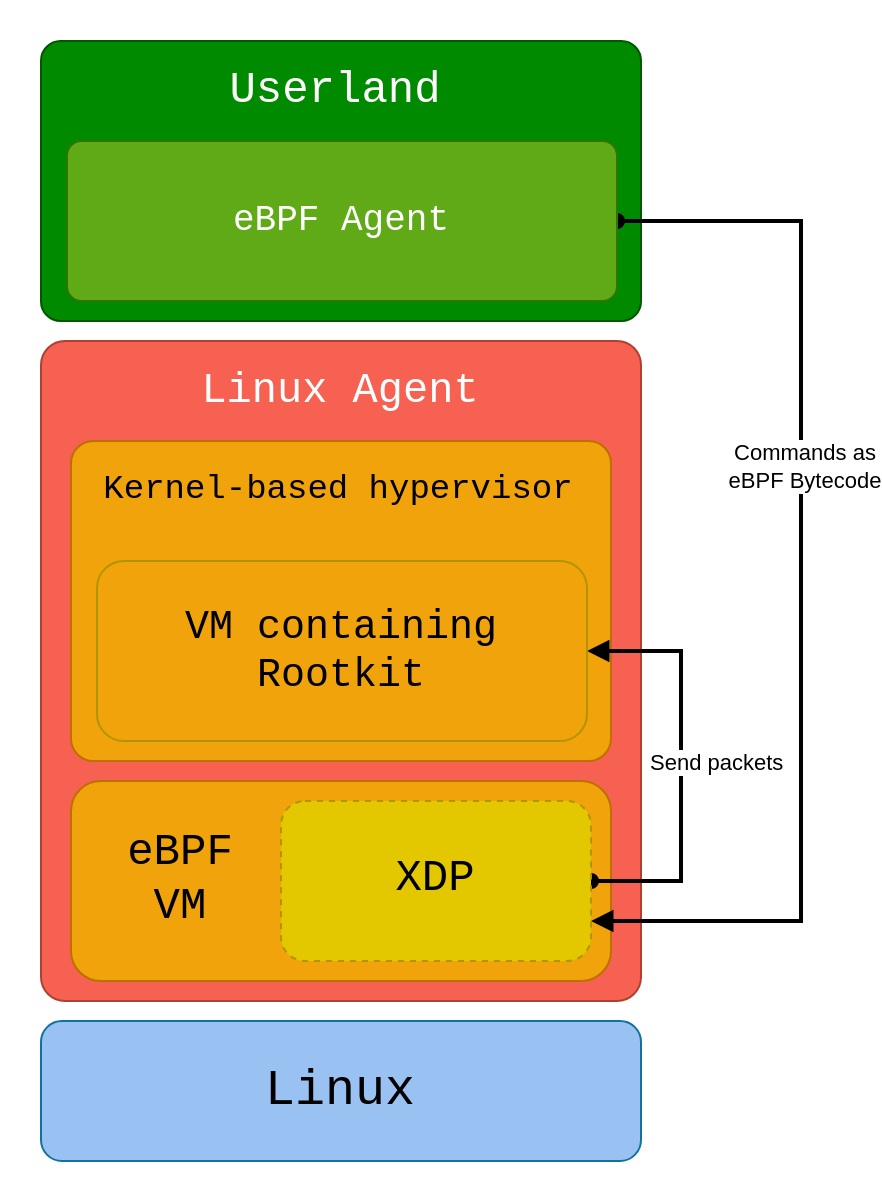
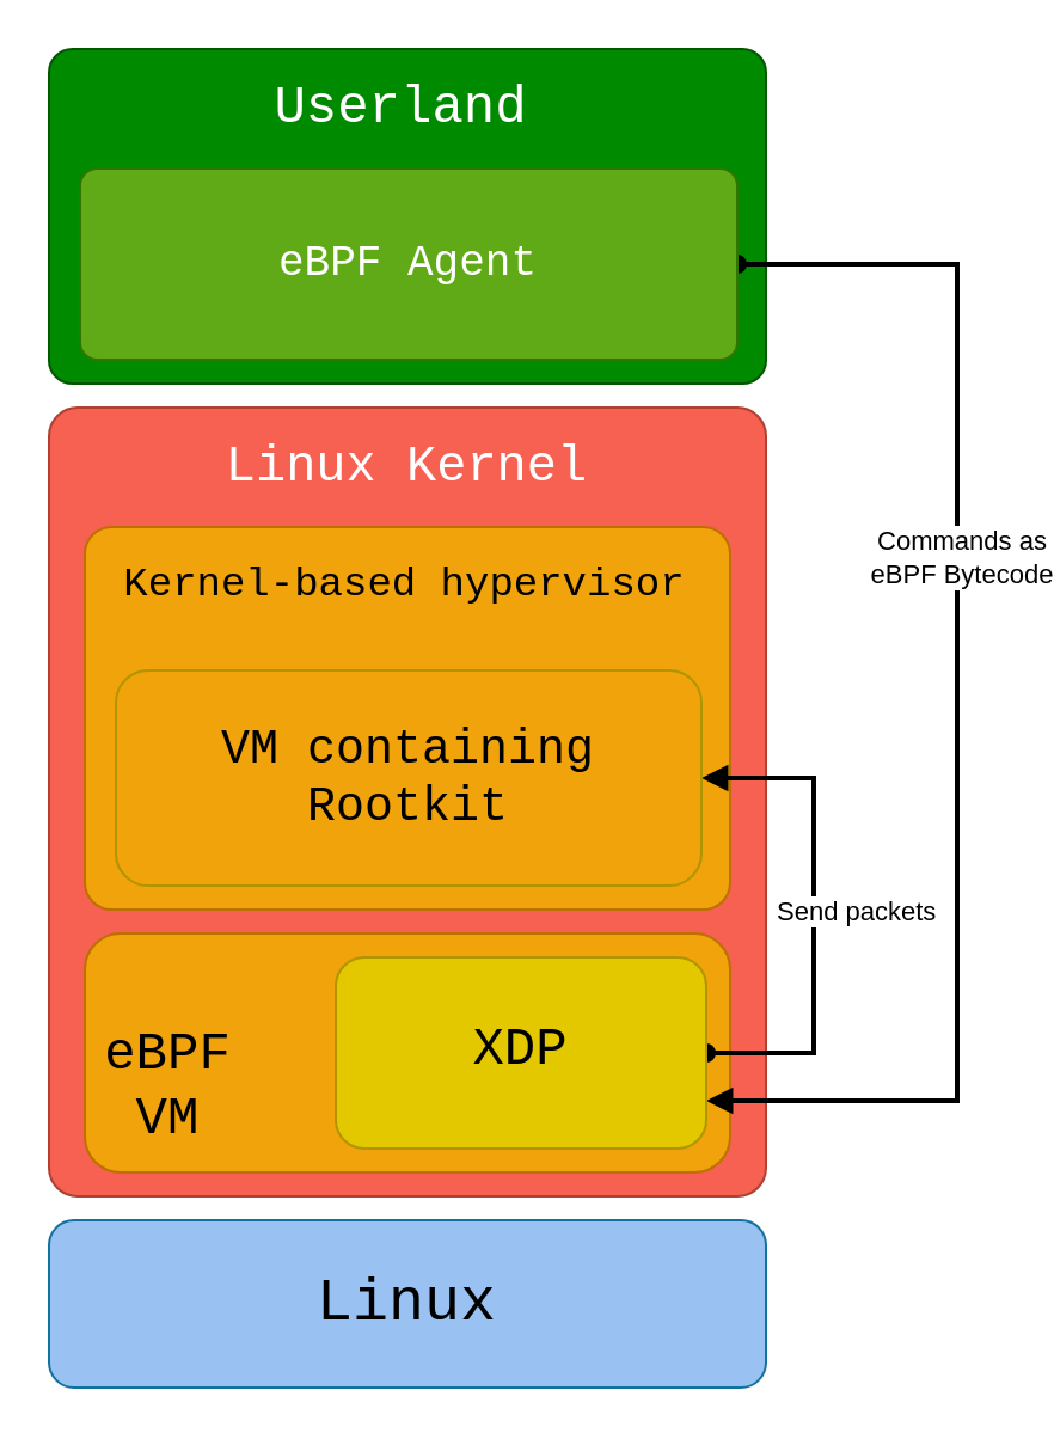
- <mxCell id="11" value="&lt;font color=&quot;#ffffff&quot;&gt;Linux Agent&lt;/font&gt;" style="text;html=1;align=center;verticalAlign=middle;whiteSpace=wrap;rounded=0;fontSize=21;fontFamily=Courier New;" vertex="1" parent="1"><mxGeometry x="40" y="180" width="260" height="30" as="geometry" /></mxCell>
+ <mxCell id="11" value="&lt;font color=&quot;#ffffff&quot;&gt;Linux Kernel&lt;/font&gt;" style="text;html=1;align=center;verticalAlign=middle;whiteSpace=wrap;rounded=0;fontSize=21;fontFamily=Courier New;" vertex="1" parent="1"><mxGeometry x="40" y="180" width="260" height="30" as="geometry" /></mxCell>
- <mxCell id="5" value="eBPF VM" style="text;html=1;align=center;verticalAlign=middle;whiteSpace=wrap;rounded=0;fontFamily=Courier New;fontSize=22;" vertex="1" parent="1"><mxGeometry x="60" y="425" width="60" height="30" as="geometry" /></mxCell>
+ <mxCell id="5" value="eBPF VM" style="text;html=1;align=center;verticalAlign=middle;whiteSpace=wrap;rounded=0;fontFamily=Courier New;fontSize=22;" vertex="1" parent="1"><mxGeometry x="40" y="440" width="60" height="30" as="geometry" /></mxCell>
- <mxCell id="17" value="&lt;font style=&quot;font-size: 22px;&quot;&gt;XDP&lt;/font&gt;" style="rounded=1;whiteSpace=wrap;html=1;fontFamily=Courier New;fontSize=22;fillColor=#e3c800;fontColor=#000000;strokeColor=#B09500;dashed=1;" vertex="1" parent="1"><mxGeometry x="140" y="400" width="155" height="80" as="geometry" /></mxCell>
+ <mxCell id="17" value="&lt;font style=&quot;font-size: 22px;&quot;&gt;XDP&lt;/font&gt;" style="rounded=1;whiteSpace=wrap;html=1;fontFamily=Courier New;fontSize=22;fillColor=#e3c800;fontColor=#000000;strokeColor=#B09500;" vertex="1" parent="1"><mxGeometry x="140" y="400" width="155" height="80" as="geometry" /></mxCell>
